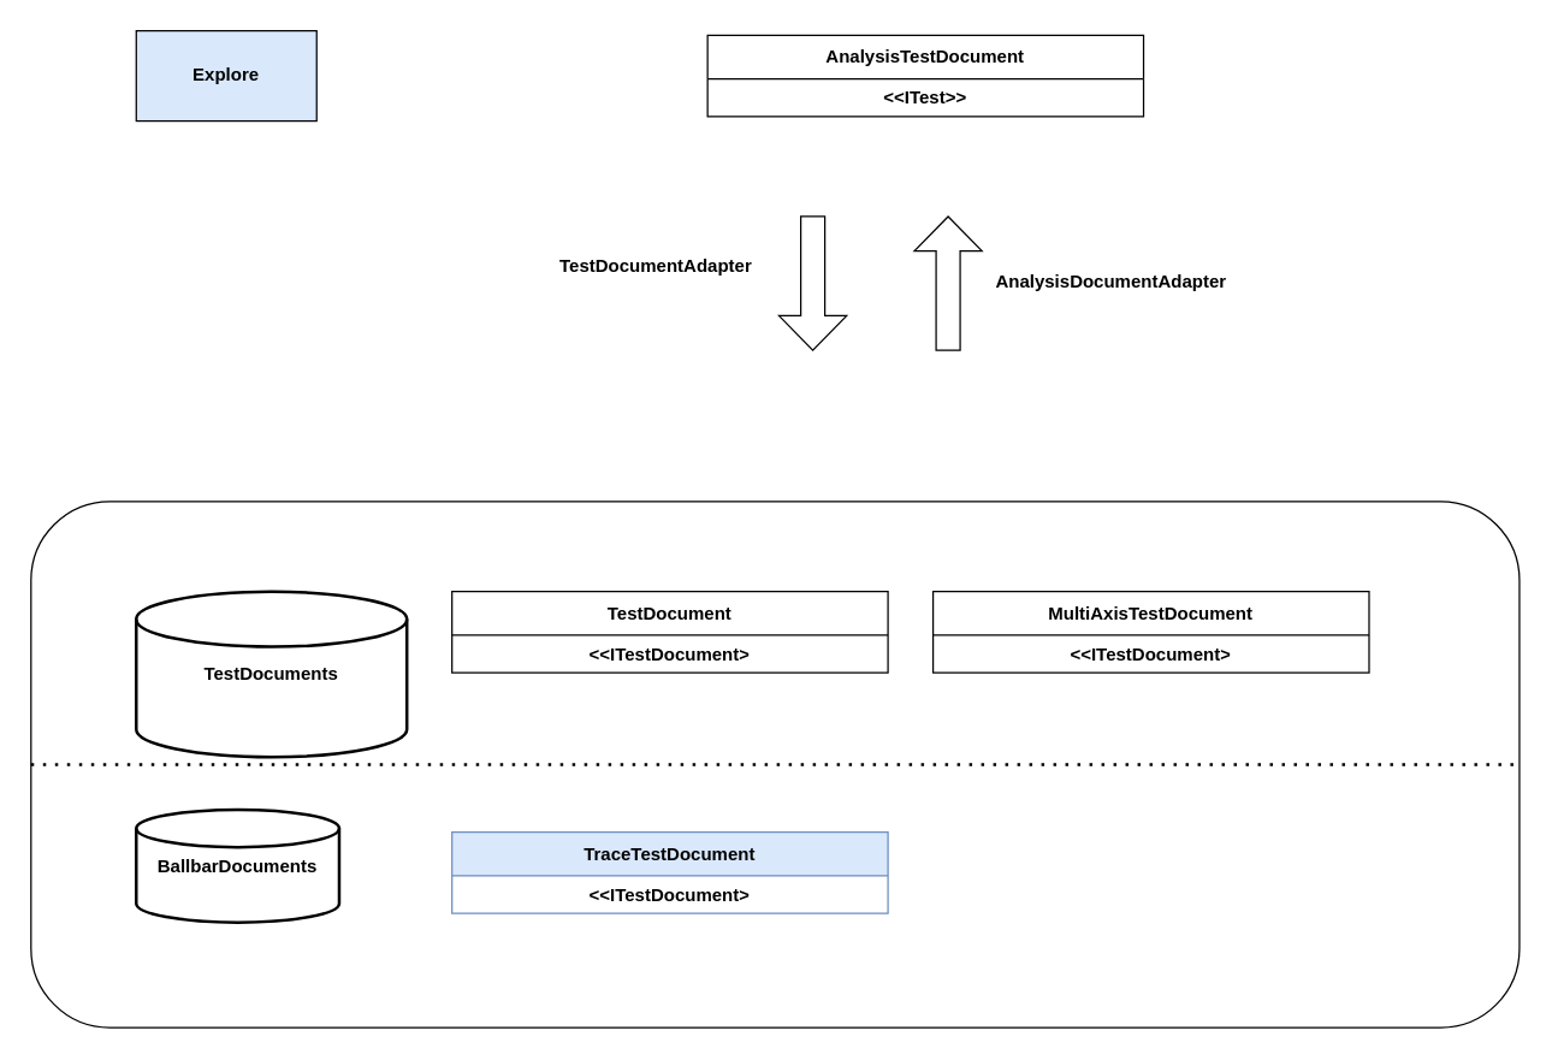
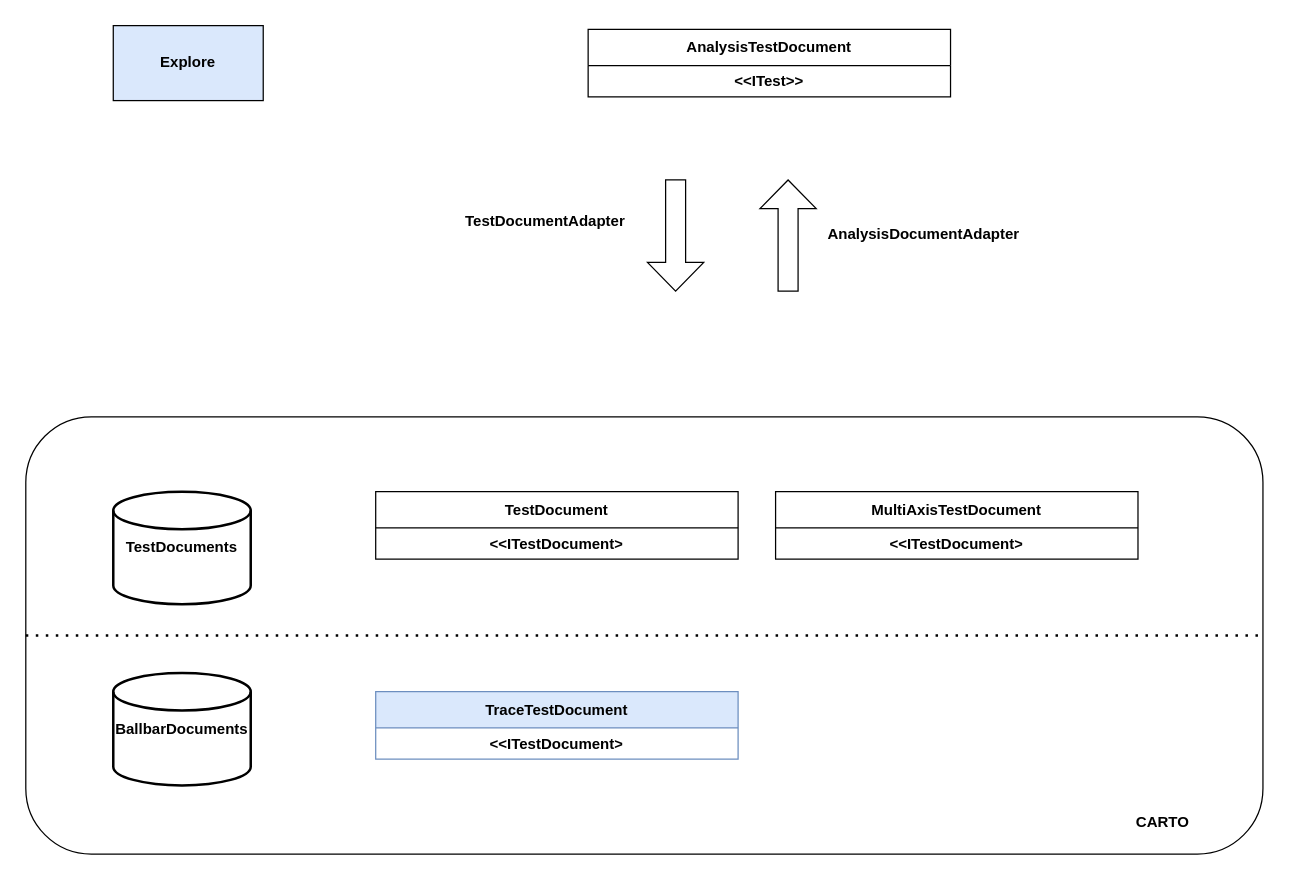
- <mxCell id="6" value="TestDocuments" style="strokeWidth=2;html=1;shape=mxgraph.flowchart.database;whiteSpace=wrap;fontStyle=1" vertex="1" parent="1"><mxGeometry x="90" y="393" width="180" height="110" as="geometry" /></mxCell>
+ <mxCell id="6" value="TestDocuments" style="strokeWidth=2;html=1;shape=mxgraph.flowchart.database;whiteSpace=wrap;fontStyle=1" vertex="1" parent="1"><mxGeometry x="90" y="393" width="110" height="90" as="geometry" /></mxCell>
- <mxCell id="17" value="BallbarDocuments" style="strokeWidth=2;html=1;shape=mxgraph.flowchart.database;whiteSpace=wrap;fontStyle=1" vertex="1" parent="1"><mxGeometry x="90" y="538" width="135" height="75" as="geometry" /></mxCell>
+ <mxCell id="17" value="BallbarDocuments" style="strokeWidth=2;html=1;shape=mxgraph.flowchart.database;whiteSpace=wrap;fontStyle=1" vertex="1" parent="1"><mxGeometry x="90" y="538" width="110" height="90" as="geometry" /></mxCell>
+ <mxCell id="19" value="CARTO" style="text;html=1;strokeColor=none;fillColor=none;align=center;verticalAlign=middle;whiteSpace=wrap;rounded=0;fontStyle=1" vertex="1" parent="1"><mxGeometry x="900" y="643" width="60" height="30" as="geometry" /></mxCell>
